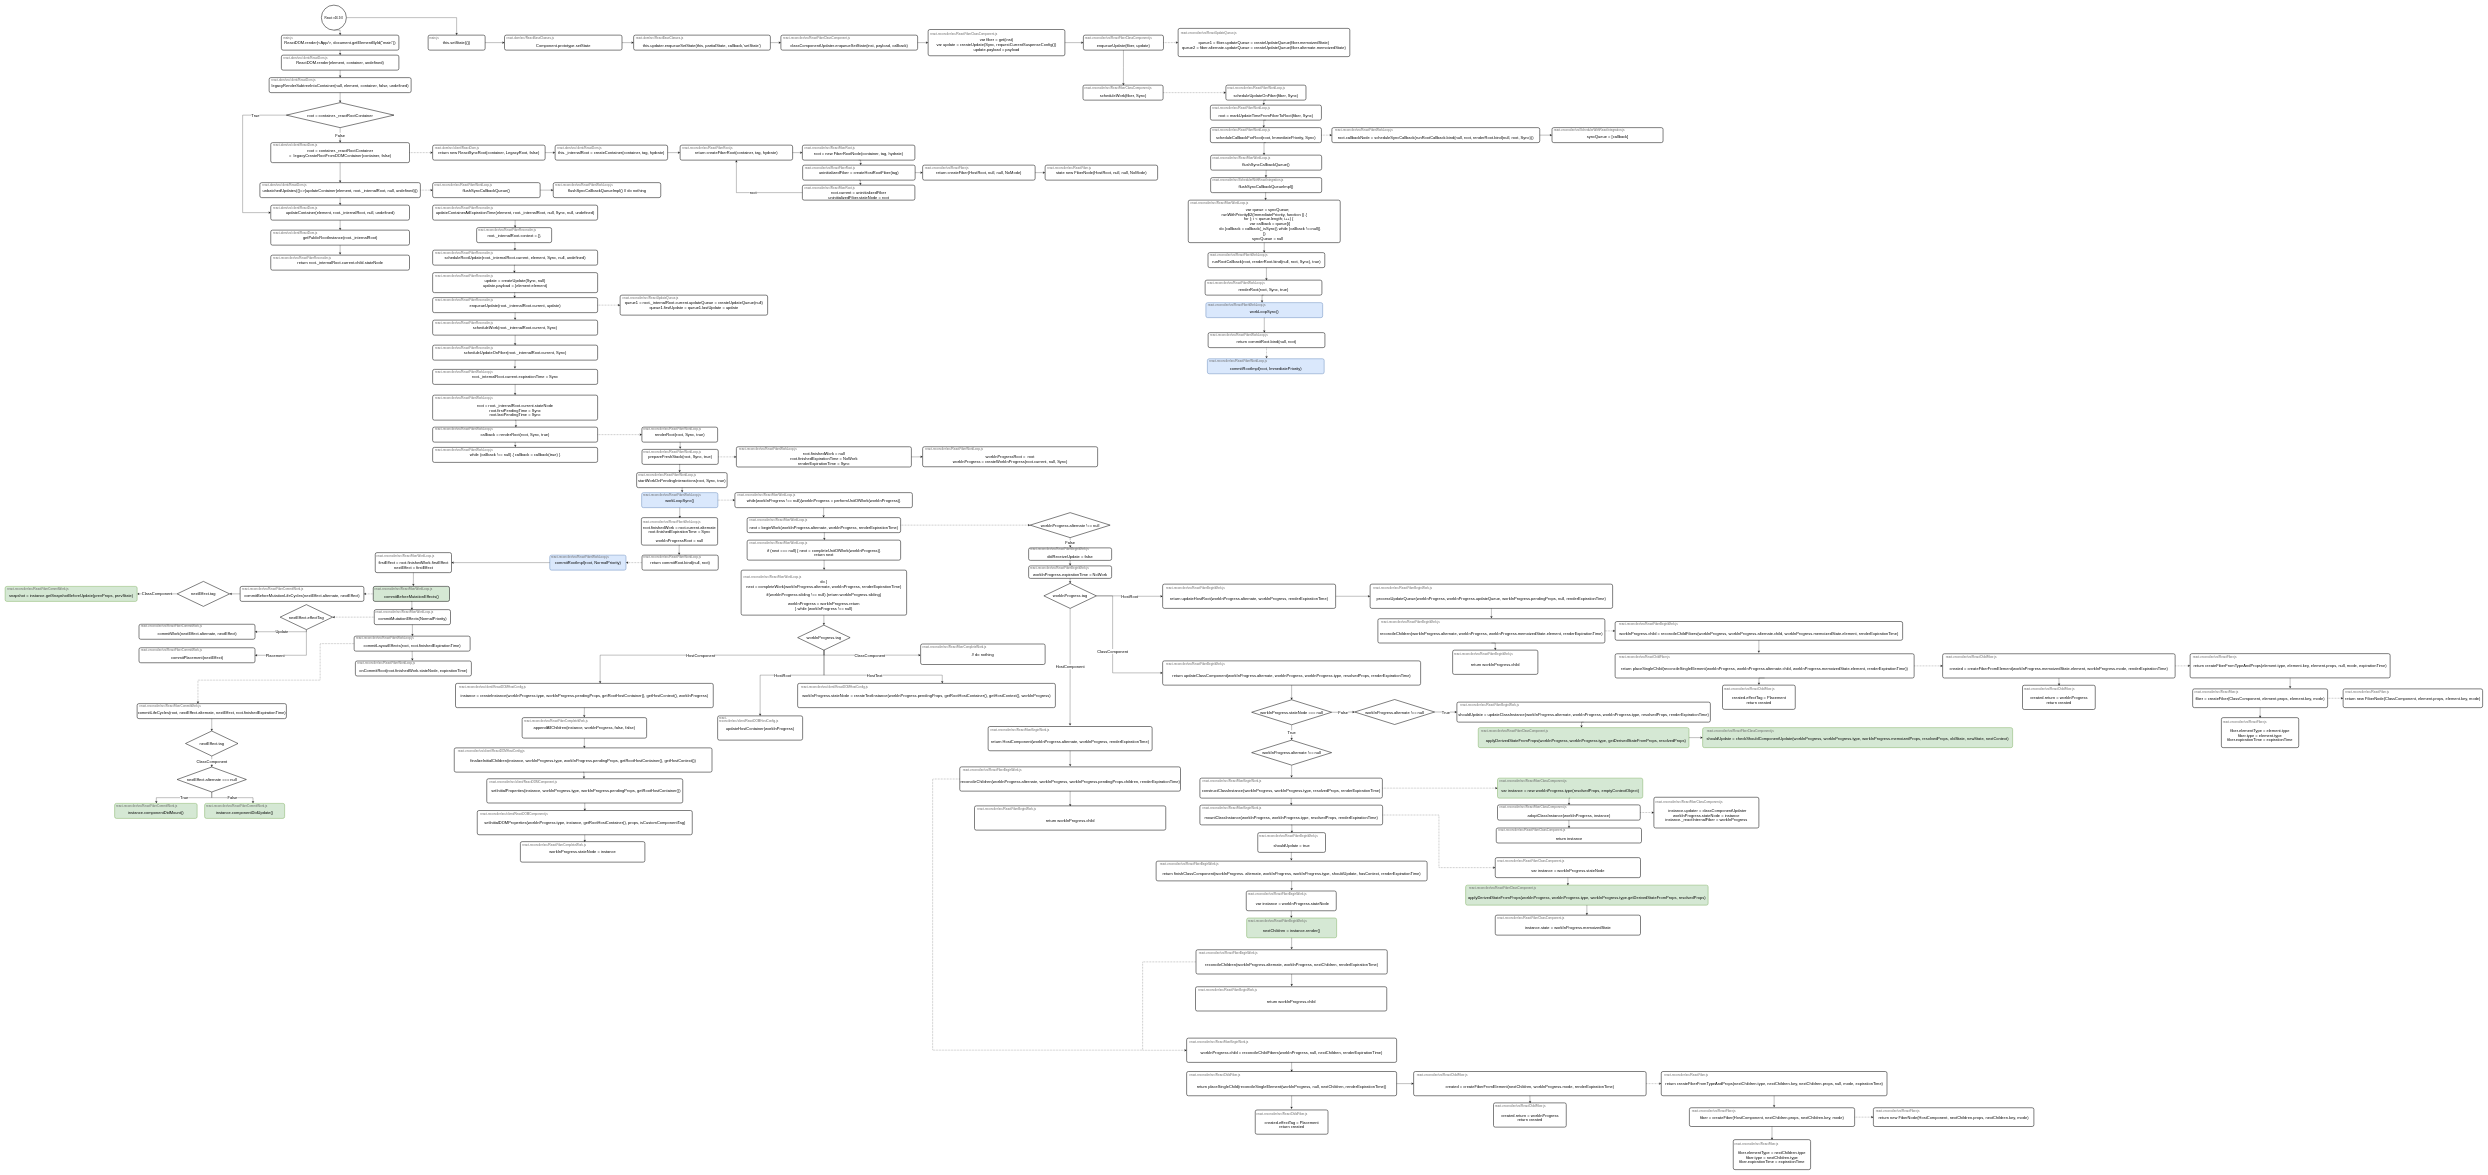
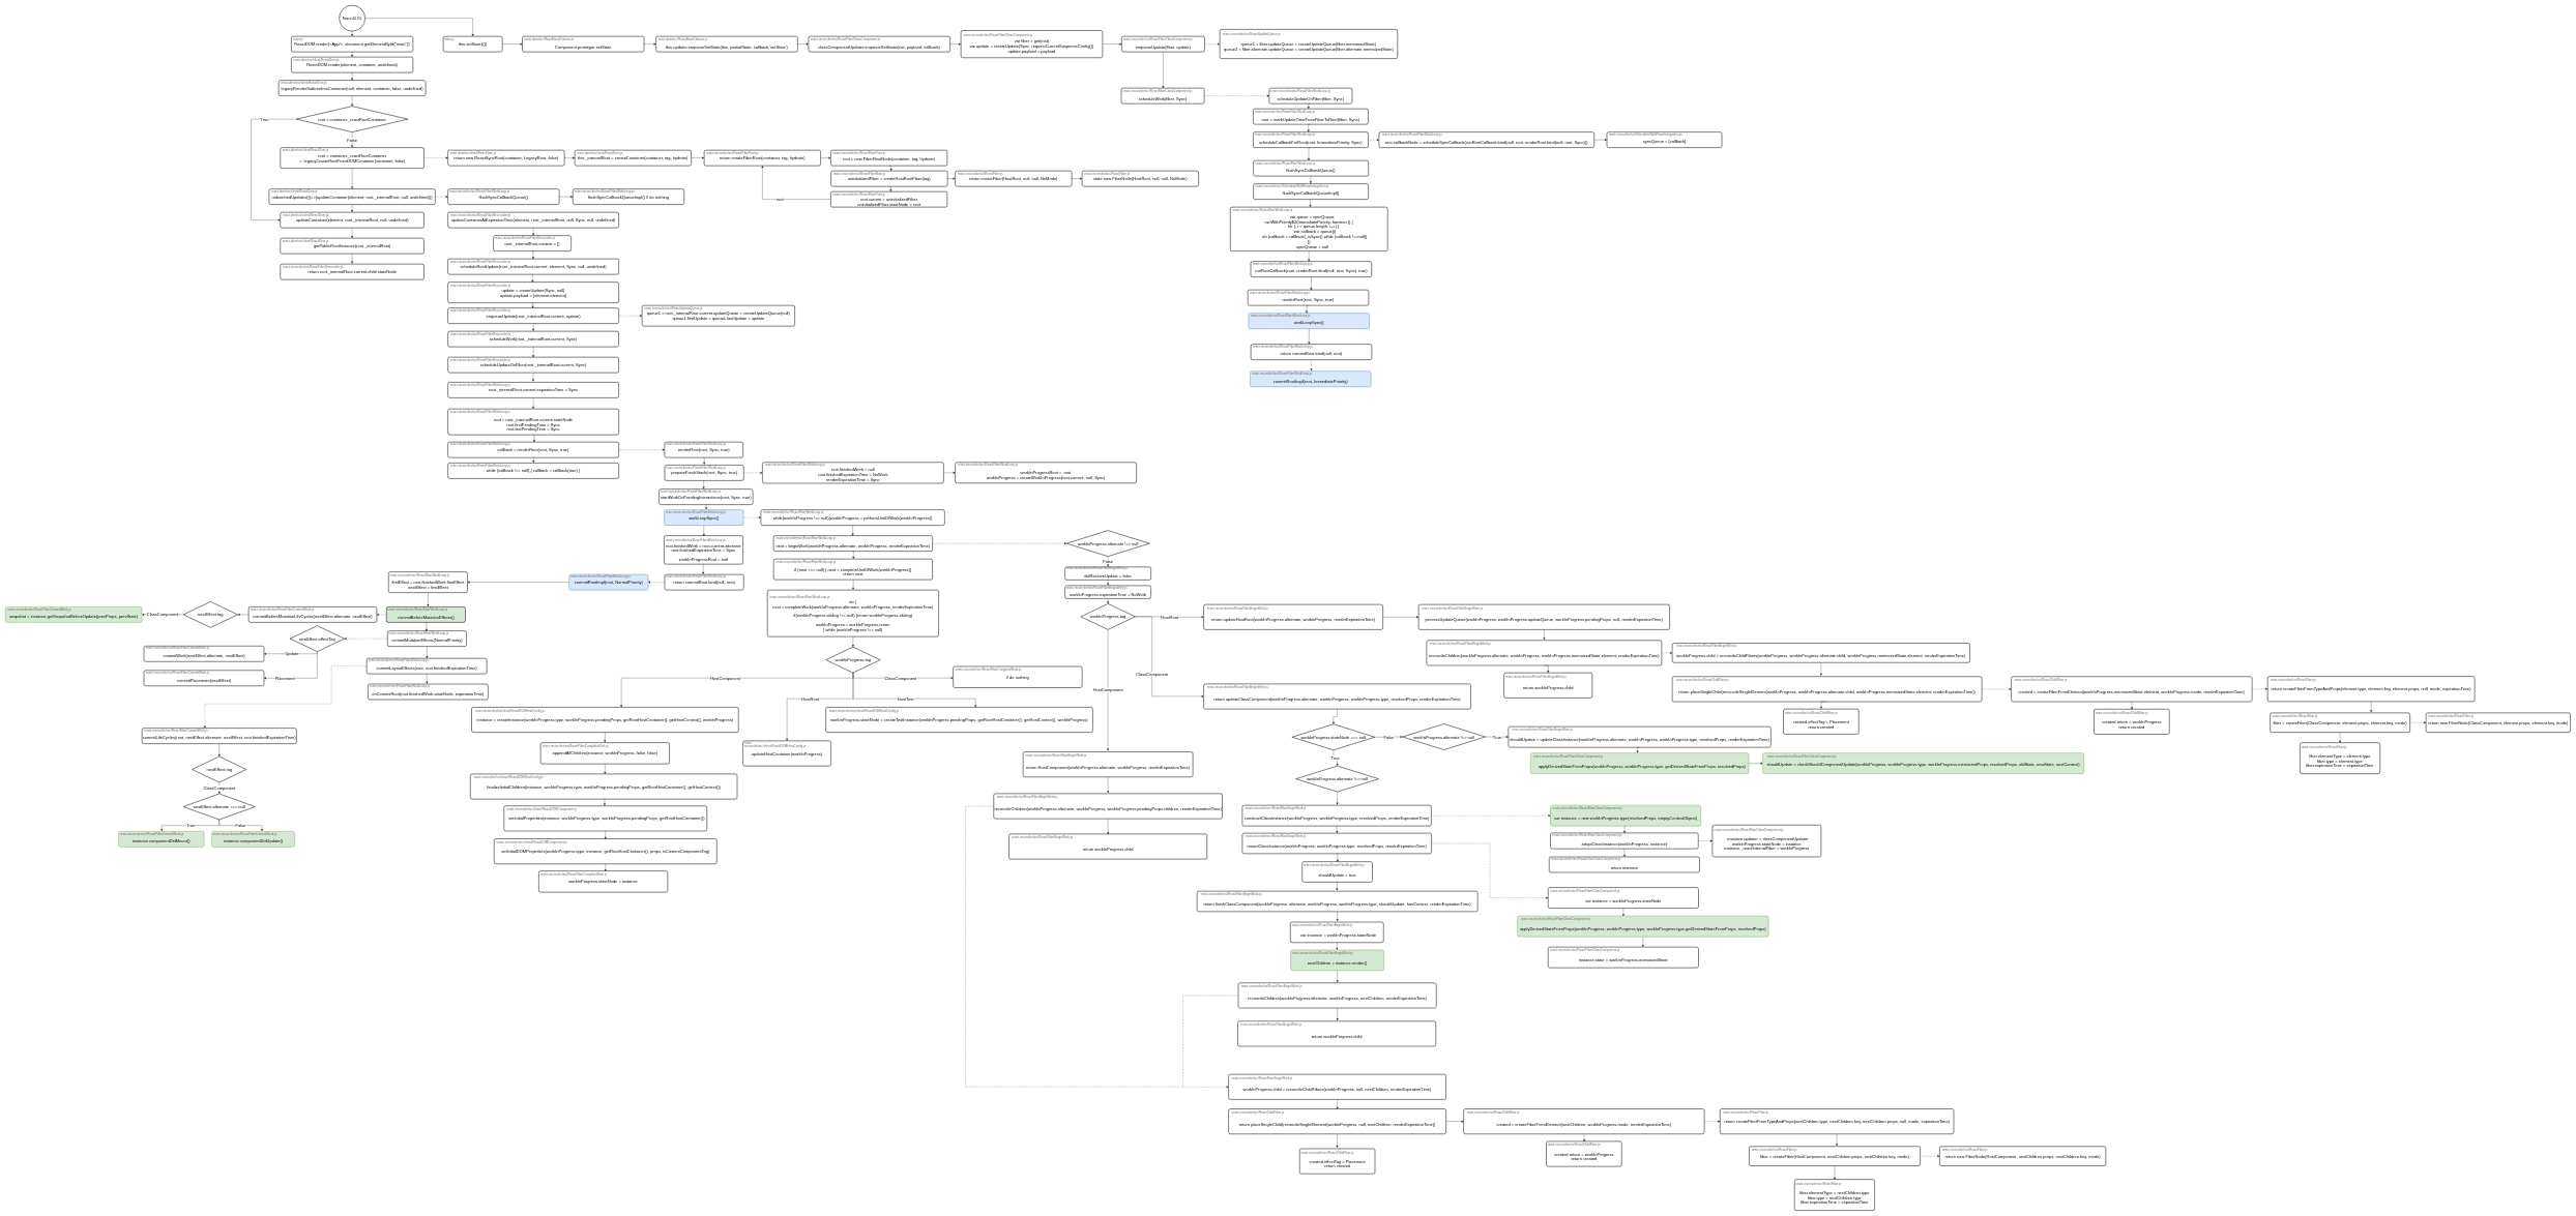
- <mxCell id="4" value="React v16.9.0" style="strokeWidth=2;html=1;shape=mxgraph.flowchart.start_2;whiteSpace=wrap;" vertex="1" parent="1"><mxGeometry x="1285" y="20" width="100" height="100" as="geometry" /></mxCell>
+ <mxCell id="4" value="React v16.9.0" style="strokeWidth=2;html=1;shape=mxgraph.flowchart.start_2;whiteSpace=wrap;" vertex="1" parent="1"><mxGeometry x="1310" y="20" width="100" height="100" as="geometry" /></mxCell>
- <mxCell id="189" value="workInProgress.stateNode === null" style="strokeWidth=2;html=1;shape=mxgraph.flowchart.decision;whiteSpace=wrap;fontSize=16;fontColor=#000000;align=center;" vertex="1" parent="1"><mxGeometry x="5006" y="2798.5" width="320" height="100" as="geometry" /></mxCell>
+ <mxCell id="189" value="workInProgress.stateNode === null" style="strokeWidth=2;html=1;shape=mxgraph.flowchart.decision;whiteSpace=wrap;fontSize=16;fontColor=#000000;align=center;" vertex="1" parent="1"><mxGeometry x="4991" y="2798.5" width="320" height="100" as="geometry" /></mxCell>
